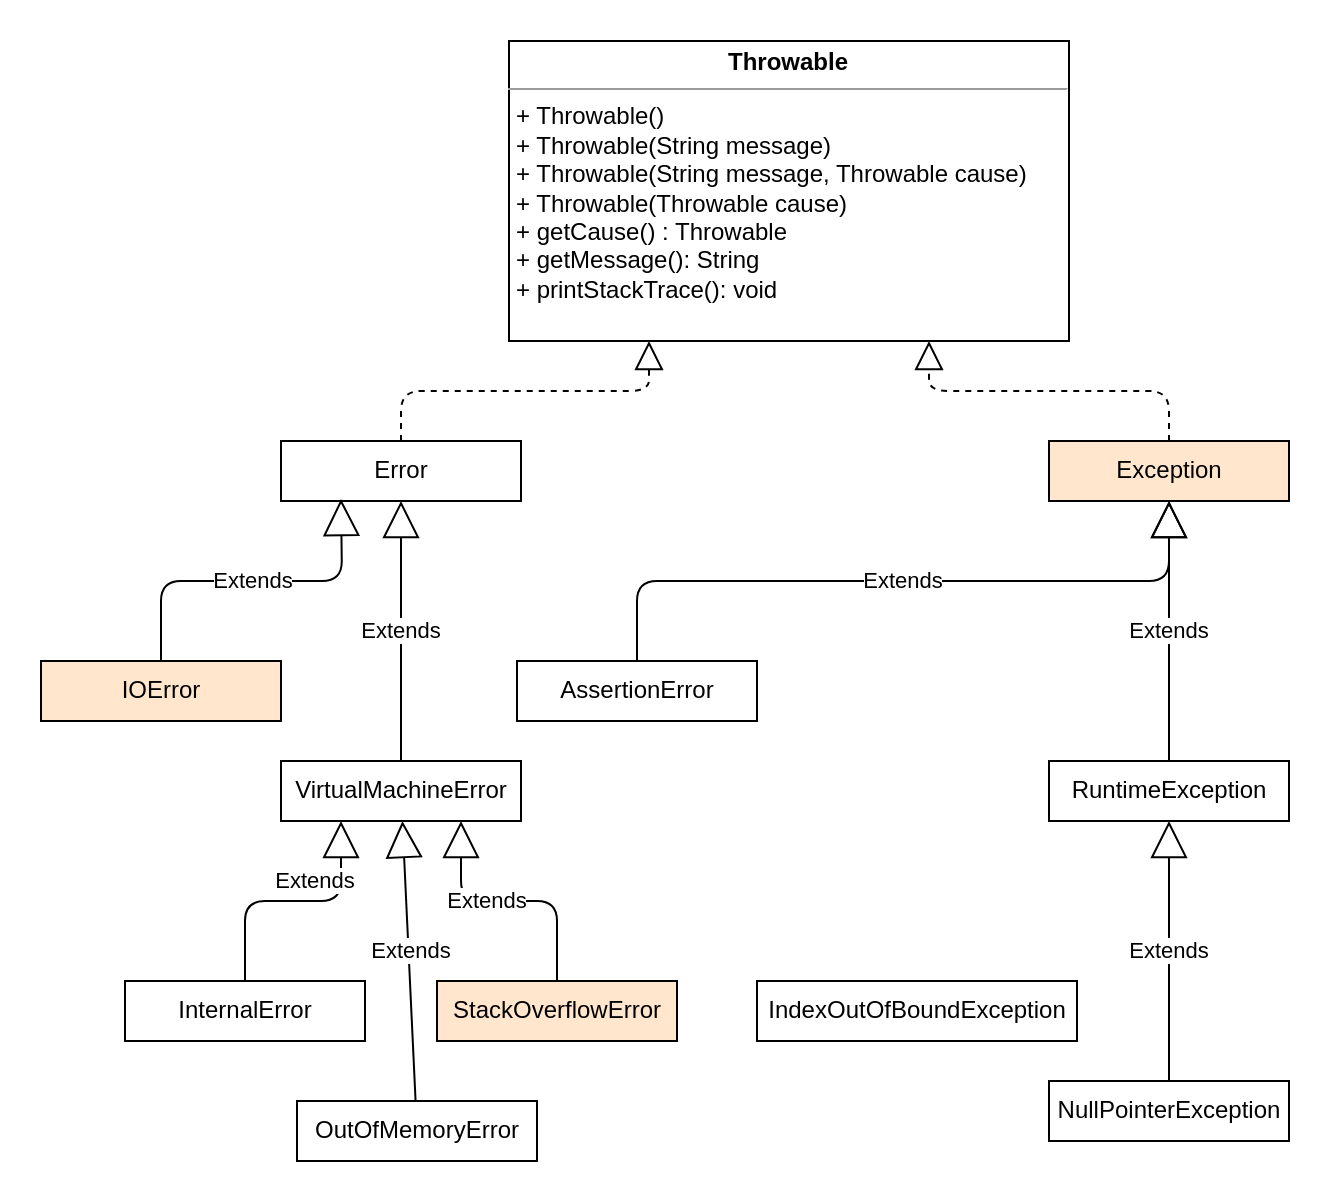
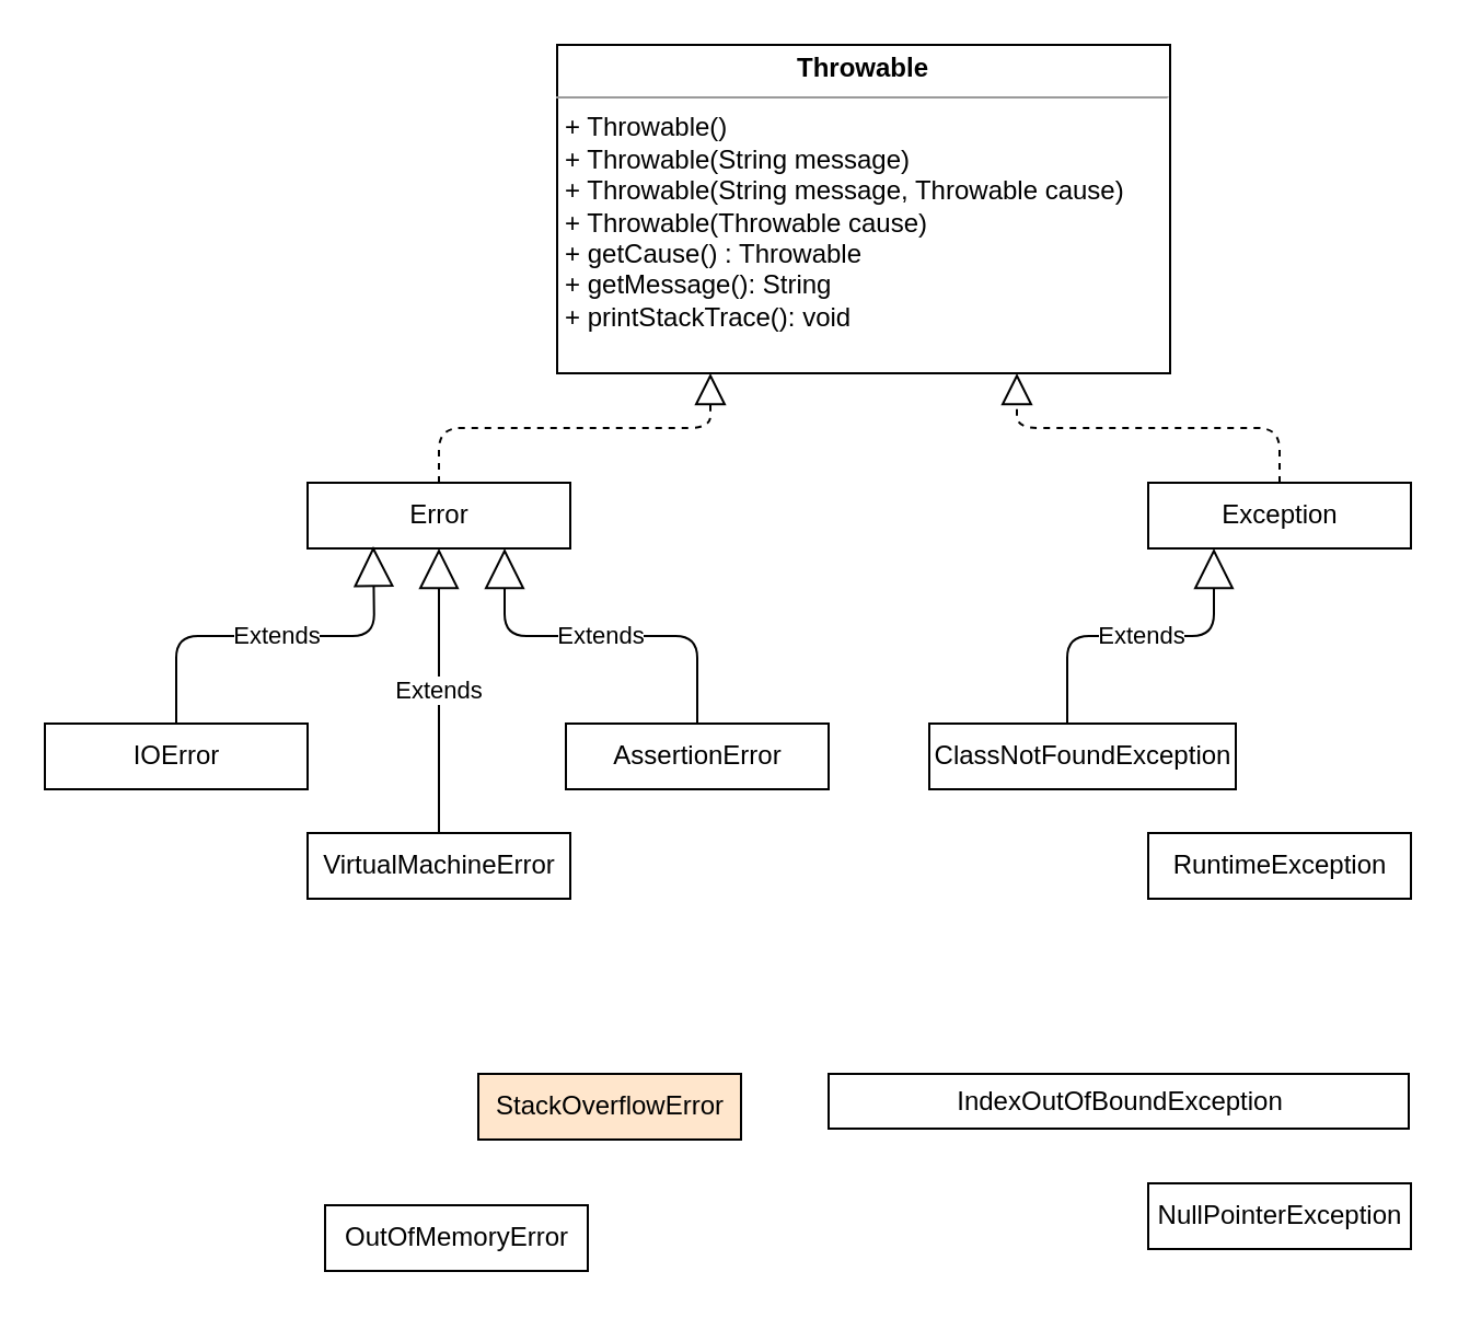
- <mxCell id="17" value="Exception" style="html=1;fillColor=#ffe6cc;" parent="1" vertex="1"><mxGeometry x="524" y="220" width="120" height="30" as="geometry" /></mxCell>
+ <mxCell id="17" value="Exception" style="html=1;" parent="1" vertex="1"><mxGeometry x="524" y="220" width="120" height="30" as="geometry" /></mxCell>
- <mxCell id="16" value="Extends" style="endArrow=block;endSize=16;endFill=0;html=1;exitX=0.5;exitY=0;exitDx=0;exitDy=0;edgeStyle=orthogonalEdgeStyle;" parent="1" source="15" target="17" edge="1"><mxGeometry width="160" relative="1" as="geometry"><mxPoint x="260" y="340" as="sourcePoint" /><mxPoint x="420" y="340" as="targetPoint" /></mxGeometry></mxCell>
+ <mxCell id="16" value="Extends" style="endArrow=block;endSize=16;endFill=0;html=1;entryX=0.75;entryY=1;entryDx=0;entryDy=0;exitX=0.5;exitY=0;exitDx=0;exitDy=0;edgeStyle=orthogonalEdgeStyle;" parent="1" source="15" target="11" edge="1"><mxGeometry width="160" relative="1" as="geometry"><mxPoint x="260" y="340" as="sourcePoint" /><mxPoint x="420" y="340" as="targetPoint" /></mxGeometry></mxCell>
+ <mxCell id="22" value="Extends" style="endArrow=block;endSize=16;endFill=0;html=1;entryX=0.25;entryY=1;entryDx=0;entryDy=0;exitX=0.45;exitY=0;exitDx=0;exitDy=0;exitPerimeter=0;edgeStyle=orthogonalEdgeStyle;" parent="1" source="21" target="17" edge="1"><mxGeometry width="160" relative="1" as="geometry"><mxPoint x="294" y="340" as="sourcePoint" /><mxPoint x="454" y="340" as="targetPoint" /></mxGeometry></mxCell>
- <mxCell id="20" value="Extends" style="endArrow=block;endSize=16;endFill=0;html=1;entryX=0.5;entryY=1;entryDx=0;entryDy=0;" parent="1" source="19" target="17" edge="1"><mxGeometry width="160" relative="1" as="geometry"><mxPoint x="371" y="340" as="sourcePoint" /><mxPoint x="531" y="340" as="targetPoint" /></mxGeometry></mxCell>
- <mxCell id="13" value="IOError" style="html=1;fillColor=#ffe6cc;" parent="1" vertex="1"><mxGeometry x="20" y="330" width="120" height="30" as="geometry" /></mxCell>
+ <mxCell id="13" value="IOError" style="html=1;" parent="1" vertex="1"><mxGeometry x="20" y="330" width="120" height="30" as="geometry" /></mxCell>
+ <mxCell id="21" value="ClassNotFoundException" style="html=1;" parent="1" vertex="1"><mxGeometry x="424" y="330" width="140" height="30" as="geometry" /></mxCell>
- <mxCell id="9" value="Extends" style="endArrow=block;endSize=16;endFill=0;html=1;edgeStyle=orthogonalEdgeStyle;exitX=0.5;exitY=0;exitDx=0;exitDy=0;entryX=0.25;entryY=1;entryDx=0;entryDy=0;" parent="1" source="4" target="3" edge="1"><mxGeometry x="0.167" y="10" width="160" relative="1" as="geometry"><mxPoint x="380" y="390" as="sourcePoint" /><mxPoint x="540" y="390" as="targetPoint" /><Array as="points"><mxPoint x="122" y="450" /><mxPoint x="170" y="450" /></Array><mxPoint as="offset" /></mxGeometry></mxCell>
- <mxCell id="8" value="Extends" style="endArrow=block;endSize=16;endFill=0;html=1;exitX=0.5;exitY=0;exitDx=0;exitDy=0;edgeStyle=orthogonalEdgeStyle;entryX=0.75;entryY=1;entryDx=0;entryDy=0;" parent="1" source="6" target="3" edge="1"><mxGeometry x="0.167" width="160" relative="1" as="geometry"><mxPoint x="380" y="390" as="sourcePoint" /><mxPoint x="540" y="390" as="targetPoint" /><Array as="points"><mxPoint x="278" y="450" /><mxPoint x="230" y="450" /></Array><mxPoint as="offset" /></mxGeometry></mxCell>
- <mxCell id="24" value="Extends" style="endArrow=block;endSize=16;endFill=0;html=1;exitX=0.5;exitY=0;exitDx=0;exitDy=0;" parent="1" source="23" target="19" edge="1"><mxGeometry width="160" relative="1" as="geometry"><mxPoint x="294" y="340" as="sourcePoint" /><mxPoint x="454" y="340" as="targetPoint" /></mxGeometry></mxCell>
- <mxCell id="7" value="Extends" style="endArrow=block;endSize=16;endFill=0;html=1;" parent="1" source="5" target="3" edge="1"><mxGeometry x="0.077" y="-1" width="160" relative="1" as="geometry"><mxPoint x="380" y="390" as="sourcePoint" /><mxPoint x="270" y="410" as="targetPoint" /><mxPoint as="offset" /></mxGeometry></mxCell>
- <mxCell id="4" value="InternalError" style="html=1;" parent="1" vertex="1"><mxGeometry x="62" y="490" width="120" height="30" as="geometry" /></mxCell>
- <mxCell id="25" value="IndexOutOfBoundException" style="html=1;" parent="1" vertex="1"><mxGeometry x="378" y="490" width="160" height="30" as="geometry" /></mxCell>
+ <mxCell id="25" value="IndexOutOfBoundException" style="html=1;" parent="1" vertex="1"><mxGeometry x="378" y="490" width="265" height="25" as="geometry" /></mxCell>
